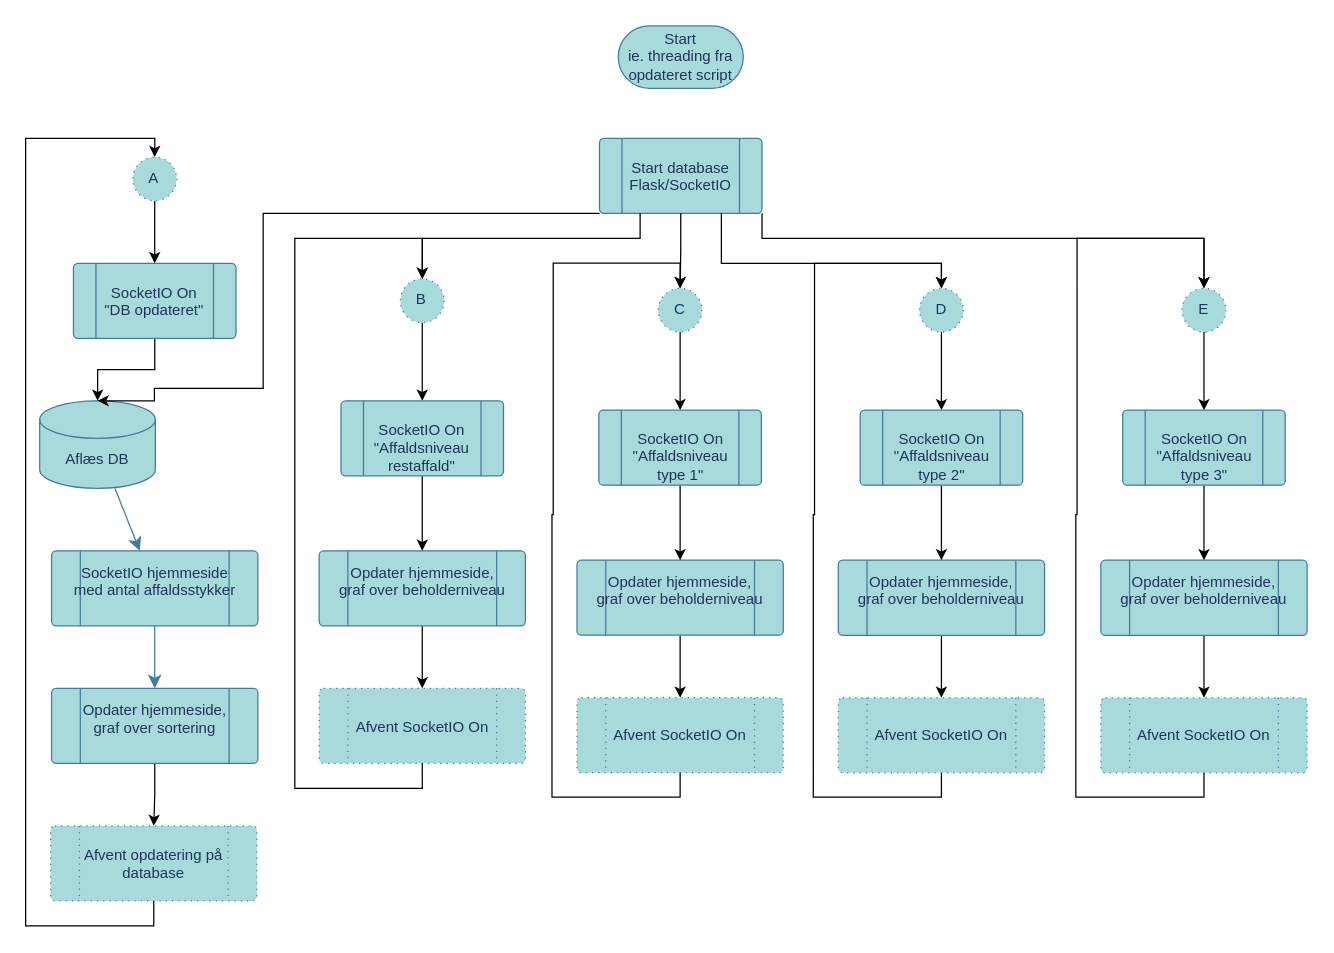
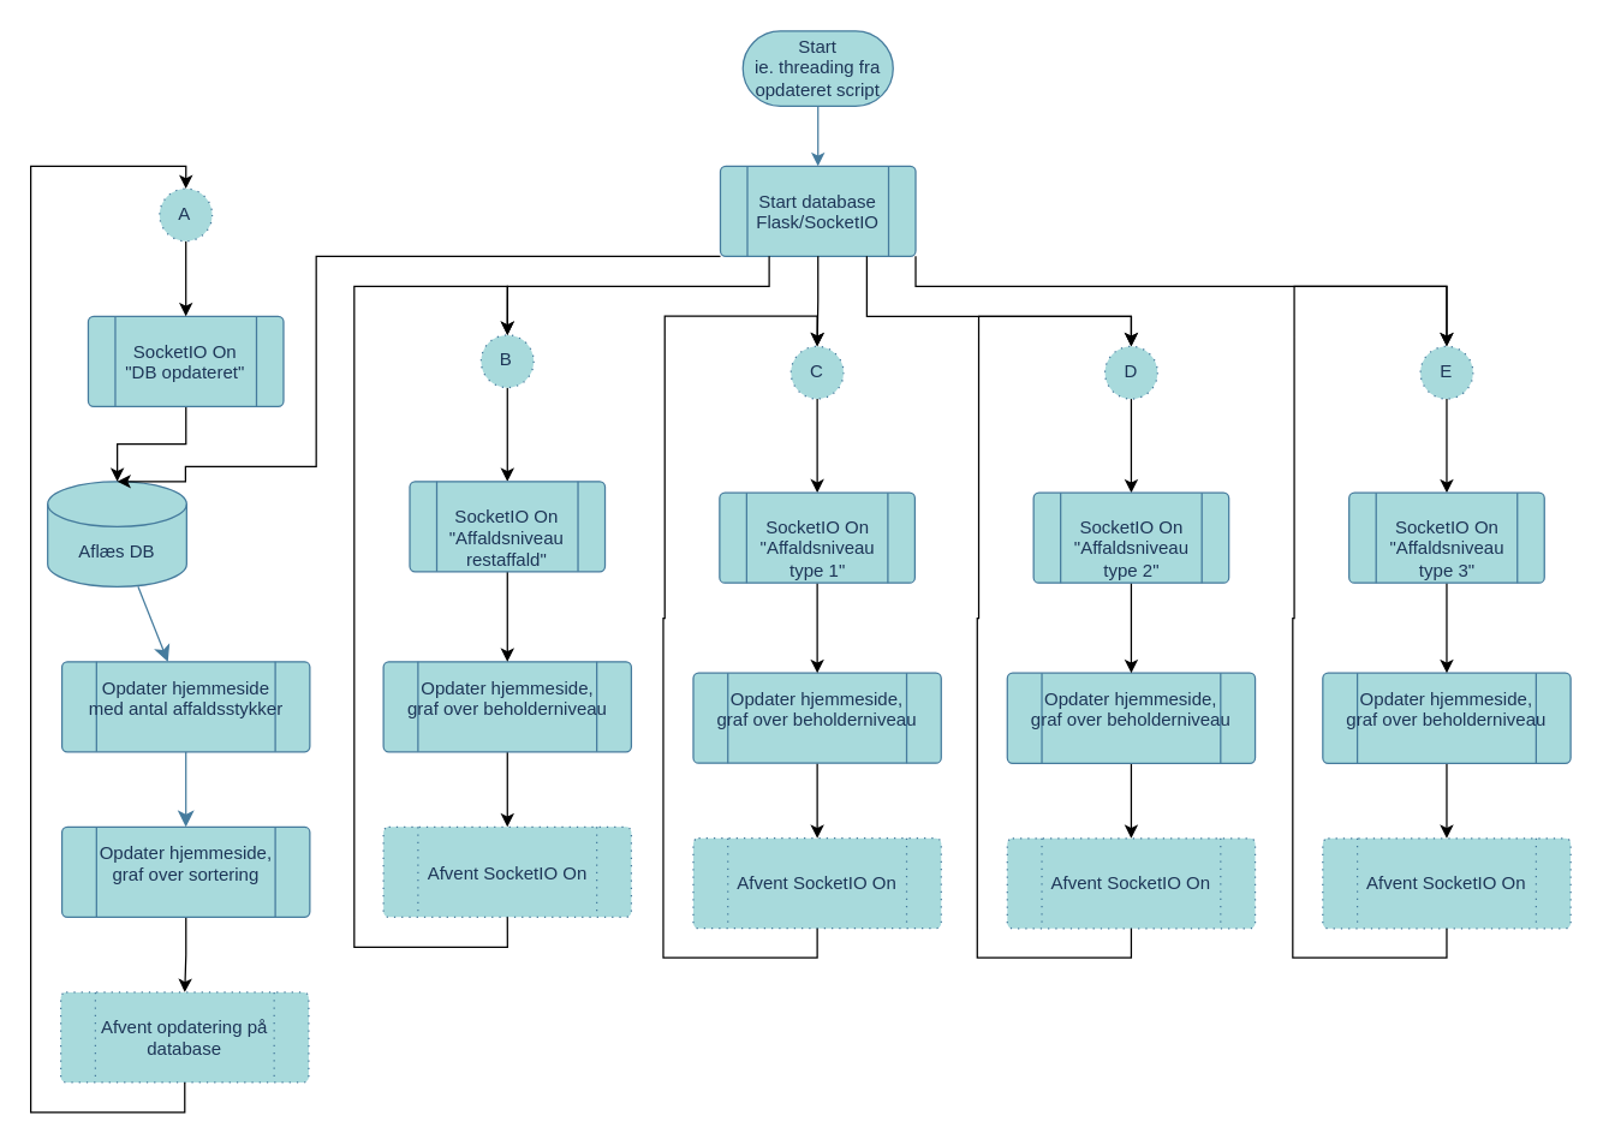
+ <mxCell id="2" value="" style="edgeStyle=orthogonalEdgeStyle;rounded=0;orthogonalLoop=1;jettySize=auto;html=1;labelBackgroundColor=none;strokeColor=#457B9D;fontColor=default;entryX=0.5;entryY=0;entryDx=0;entryDy=0;" parent="1" source="3" target="8" edge="1"><mxGeometry relative="1" as="geometry"><mxPoint x="544" y="110" as="targetPoint" /></mxGeometry></mxCell>
- <mxCell id="5" value="SocketIO hjemmeside&lt;br&gt;med antal affaldsstykker" style="verticalLabelPosition=bottom;verticalAlign=top;html=1;shape=process;whiteSpace=wrap;rounded=1;size=0.14;arcSize=6;align=center;spacingTop=-56;labelBackgroundColor=none;fillColor=#A8DADC;strokeColor=#457B9D;fontColor=#1D3557;" parent="1" vertex="1"><mxGeometry x="40.75" y="439.95" width="165" height="60" as="geometry" /></mxCell>
+ <mxCell id="5" value="Opdater hjemmeside&lt;br&gt;med antal affaldsstykker" style="verticalLabelPosition=bottom;verticalAlign=top;html=1;shape=process;whiteSpace=wrap;rounded=1;size=0.14;arcSize=6;align=center;spacingTop=-56;labelBackgroundColor=none;fillColor=#A8DADC;strokeColor=#457B9D;fontColor=#1D3557;" parent="1" vertex="1"><mxGeometry x="40.75" y="439.95" width="165" height="60" as="geometry" /></mxCell>
